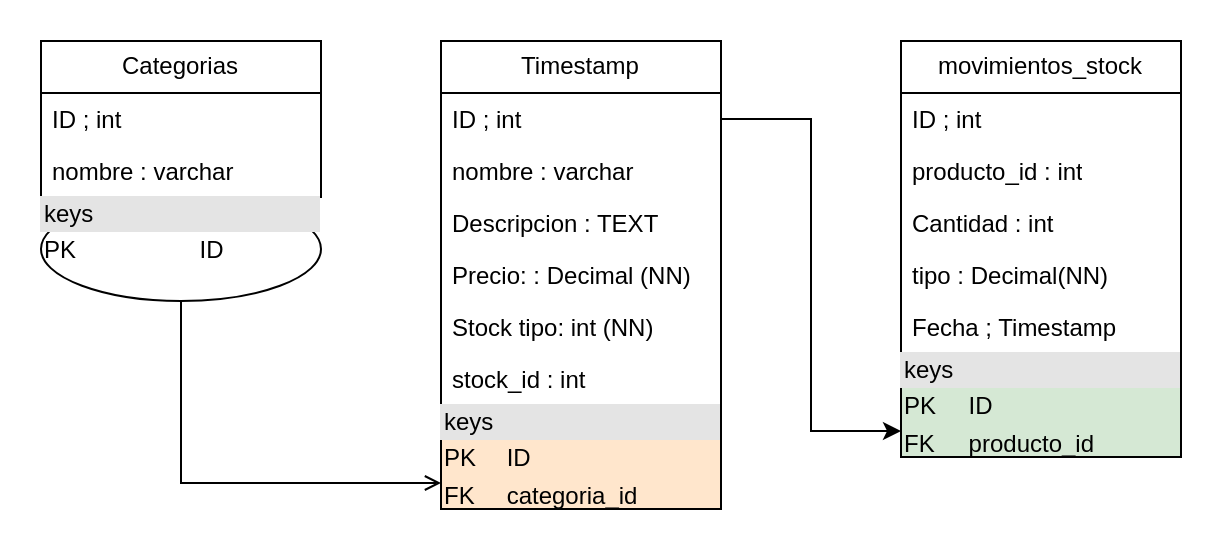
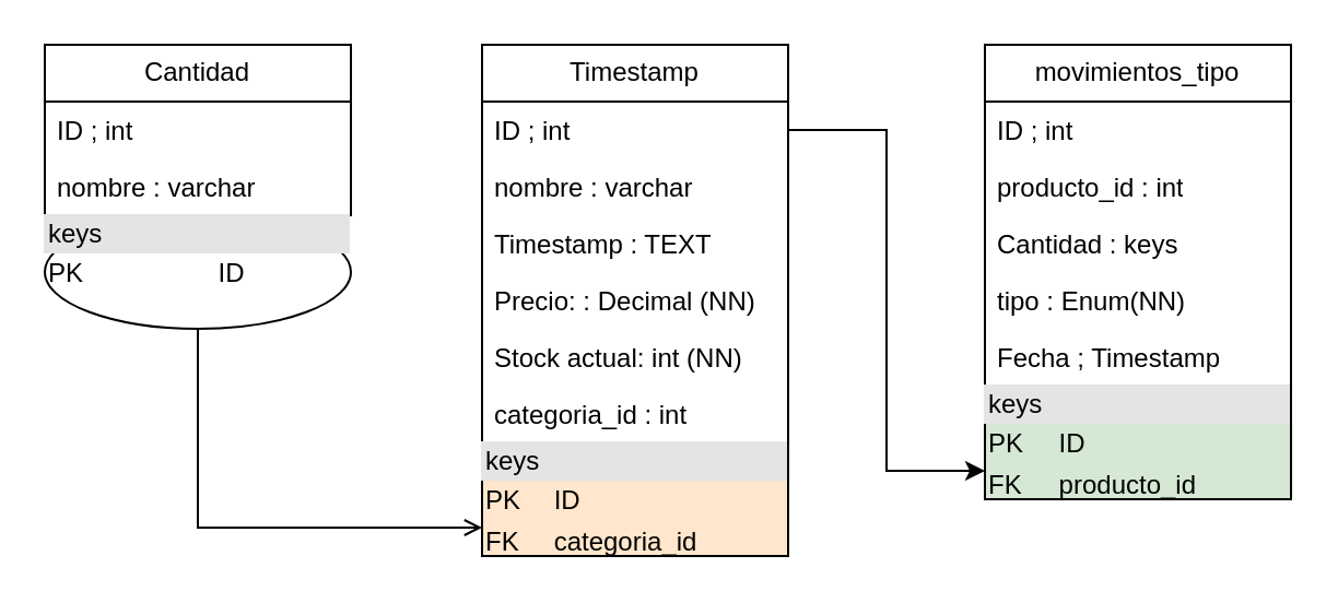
- <mxCell id="3" value="Categorias" style="swimlane;fontStyle=0;childLayout=stackLayout;horizontal=1;startSize=26;fillColor=none;horizontalStack=0;resizeParent=1;resizeParentMax=0;resizeLast=0;collapsible=1;marginBottom=0;whiteSpace=wrap;html=1;" vertex="1" parent="2"><mxGeometry width="140" height="78" as="geometry" /></mxCell>
+ <mxCell id="3" value="Cantidad" style="swimlane;fontStyle=0;childLayout=stackLayout;horizontal=1;startSize=26;fillColor=none;horizontalStack=0;resizeParent=1;resizeParentMax=0;resizeLast=0;collapsible=1;marginBottom=0;whiteSpace=wrap;html=1;" vertex="1" parent="2"><mxGeometry width="140" height="78" as="geometry" /></mxCell>
- <mxCell id="15" value="movimientos_stock" style="swimlane;fontStyle=0;childLayout=stackLayout;horizontal=1;startSize=26;fillColor=none;horizontalStack=0;resizeParent=1;resizeParentMax=0;resizeLast=0;collapsible=1;marginBottom=0;whiteSpace=wrap;html=1;" vertex="1" parent="1"><mxGeometry x="450" y="20" width="140" height="208" as="geometry" /></mxCell>
+ <mxCell id="15" value="movimientos_tipo" style="swimlane;fontStyle=0;childLayout=stackLayout;horizontal=1;startSize=26;fillColor=none;horizontalStack=0;resizeParent=1;resizeParentMax=0;resizeLast=0;collapsible=1;marginBottom=0;whiteSpace=wrap;html=1;" vertex="1" parent="1"><mxGeometry x="450" y="20" width="140" height="208" as="geometry" /></mxCell>
- <mxCell id="10" value="Descripcion : TEXT" style="text;strokeColor=none;fillColor=none;align=left;verticalAlign=top;spacingLeft=4;spacingRight=4;overflow=hidden;rotatable=0;points=[[0,0.5],[1,0.5]];portConstraint=eastwest;whiteSpace=wrap;html=1;" vertex="1" parent="7"><mxGeometry y="78" width="140" height="26" as="geometry" /></mxCell>
+ <mxCell id="10" value="Timestamp : TEXT" style="text;strokeColor=none;fillColor=none;align=left;verticalAlign=top;spacingLeft=4;spacingRight=4;overflow=hidden;rotatable=0;points=[[0,0.5],[1,0.5]];portConstraint=eastwest;whiteSpace=wrap;html=1;" vertex="1" parent="7"><mxGeometry y="78" width="140" height="26" as="geometry" /></mxCell>
- <mxCell id="18" value="Cantidad : int" style="text;strokeColor=none;fillColor=none;align=left;verticalAlign=top;spacingLeft=4;spacingRight=4;overflow=hidden;rotatable=0;points=[[0,0.5],[1,0.5]];portConstraint=eastwest;whiteSpace=wrap;html=1;" vertex="1" parent="15"><mxGeometry y="78" width="140" height="26" as="geometry" /></mxCell>
+ <mxCell id="18" value="Cantidad : keys" style="text;strokeColor=none;fillColor=none;align=left;verticalAlign=top;spacingLeft=4;spacingRight=4;overflow=hidden;rotatable=0;points=[[0,0.5],[1,0.5]];portConstraint=eastwest;whiteSpace=wrap;html=1;" vertex="1" parent="15"><mxGeometry y="78" width="140" height="26" as="geometry" /></mxCell>
- <mxCell id="19" value="tipo : Decimal(NN)" style="text;strokeColor=none;fillColor=none;align=left;verticalAlign=top;spacingLeft=4;spacingRight=4;overflow=hidden;rotatable=0;points=[[0,0.5],[1,0.5]];portConstraint=eastwest;whiteSpace=wrap;html=1;" vertex="1" parent="15"><mxGeometry y="104" width="140" height="26" as="geometry" /></mxCell>
+ <mxCell id="19" value="tipo : Enum(NN)" style="text;strokeColor=none;fillColor=none;align=left;verticalAlign=top;spacingLeft=4;spacingRight=4;overflow=hidden;rotatable=0;points=[[0,0.5],[1,0.5]];portConstraint=eastwest;whiteSpace=wrap;html=1;" vertex="1" parent="15"><mxGeometry y="104" width="140" height="26" as="geometry" /></mxCell>
- <mxCell id="12" value="Stock tipo: int (NN)" style="text;strokeColor=none;fillColor=none;align=left;verticalAlign=top;spacingLeft=4;spacingRight=4;overflow=hidden;rotatable=0;points=[[0,0.5],[1,0.5]];portConstraint=eastwest;whiteSpace=wrap;html=1;" vertex="1" parent="7"><mxGeometry y="130" width="140" height="26" as="geometry" /></mxCell>
+ <mxCell id="12" value="Stock actual: int (NN)" style="text;strokeColor=none;fillColor=none;align=left;verticalAlign=top;spacingLeft=4;spacingRight=4;overflow=hidden;rotatable=0;points=[[0,0.5],[1,0.5]];portConstraint=eastwest;whiteSpace=wrap;html=1;" vertex="1" parent="7"><mxGeometry y="130" width="140" height="26" as="geometry" /></mxCell>
- <mxCell id="13" value="stock_id : int" style="text;strokeColor=none;fillColor=none;align=left;verticalAlign=top;spacingLeft=4;spacingRight=4;overflow=hidden;rotatable=0;points=[[0,0.5],[1,0.5]];portConstraint=eastwest;whiteSpace=wrap;html=1;" vertex="1" parent="7"><mxGeometry y="156" width="140" height="26" as="geometry" /></mxCell>
+ <mxCell id="13" value="categoria_id : int" style="text;strokeColor=none;fillColor=none;align=left;verticalAlign=top;spacingLeft=4;spacingRight=4;overflow=hidden;rotatable=0;points=[[0,0.5],[1,0.5]];portConstraint=eastwest;whiteSpace=wrap;html=1;" vertex="1" parent="7"><mxGeometry y="156" width="140" height="26" as="geometry" /></mxCell>
